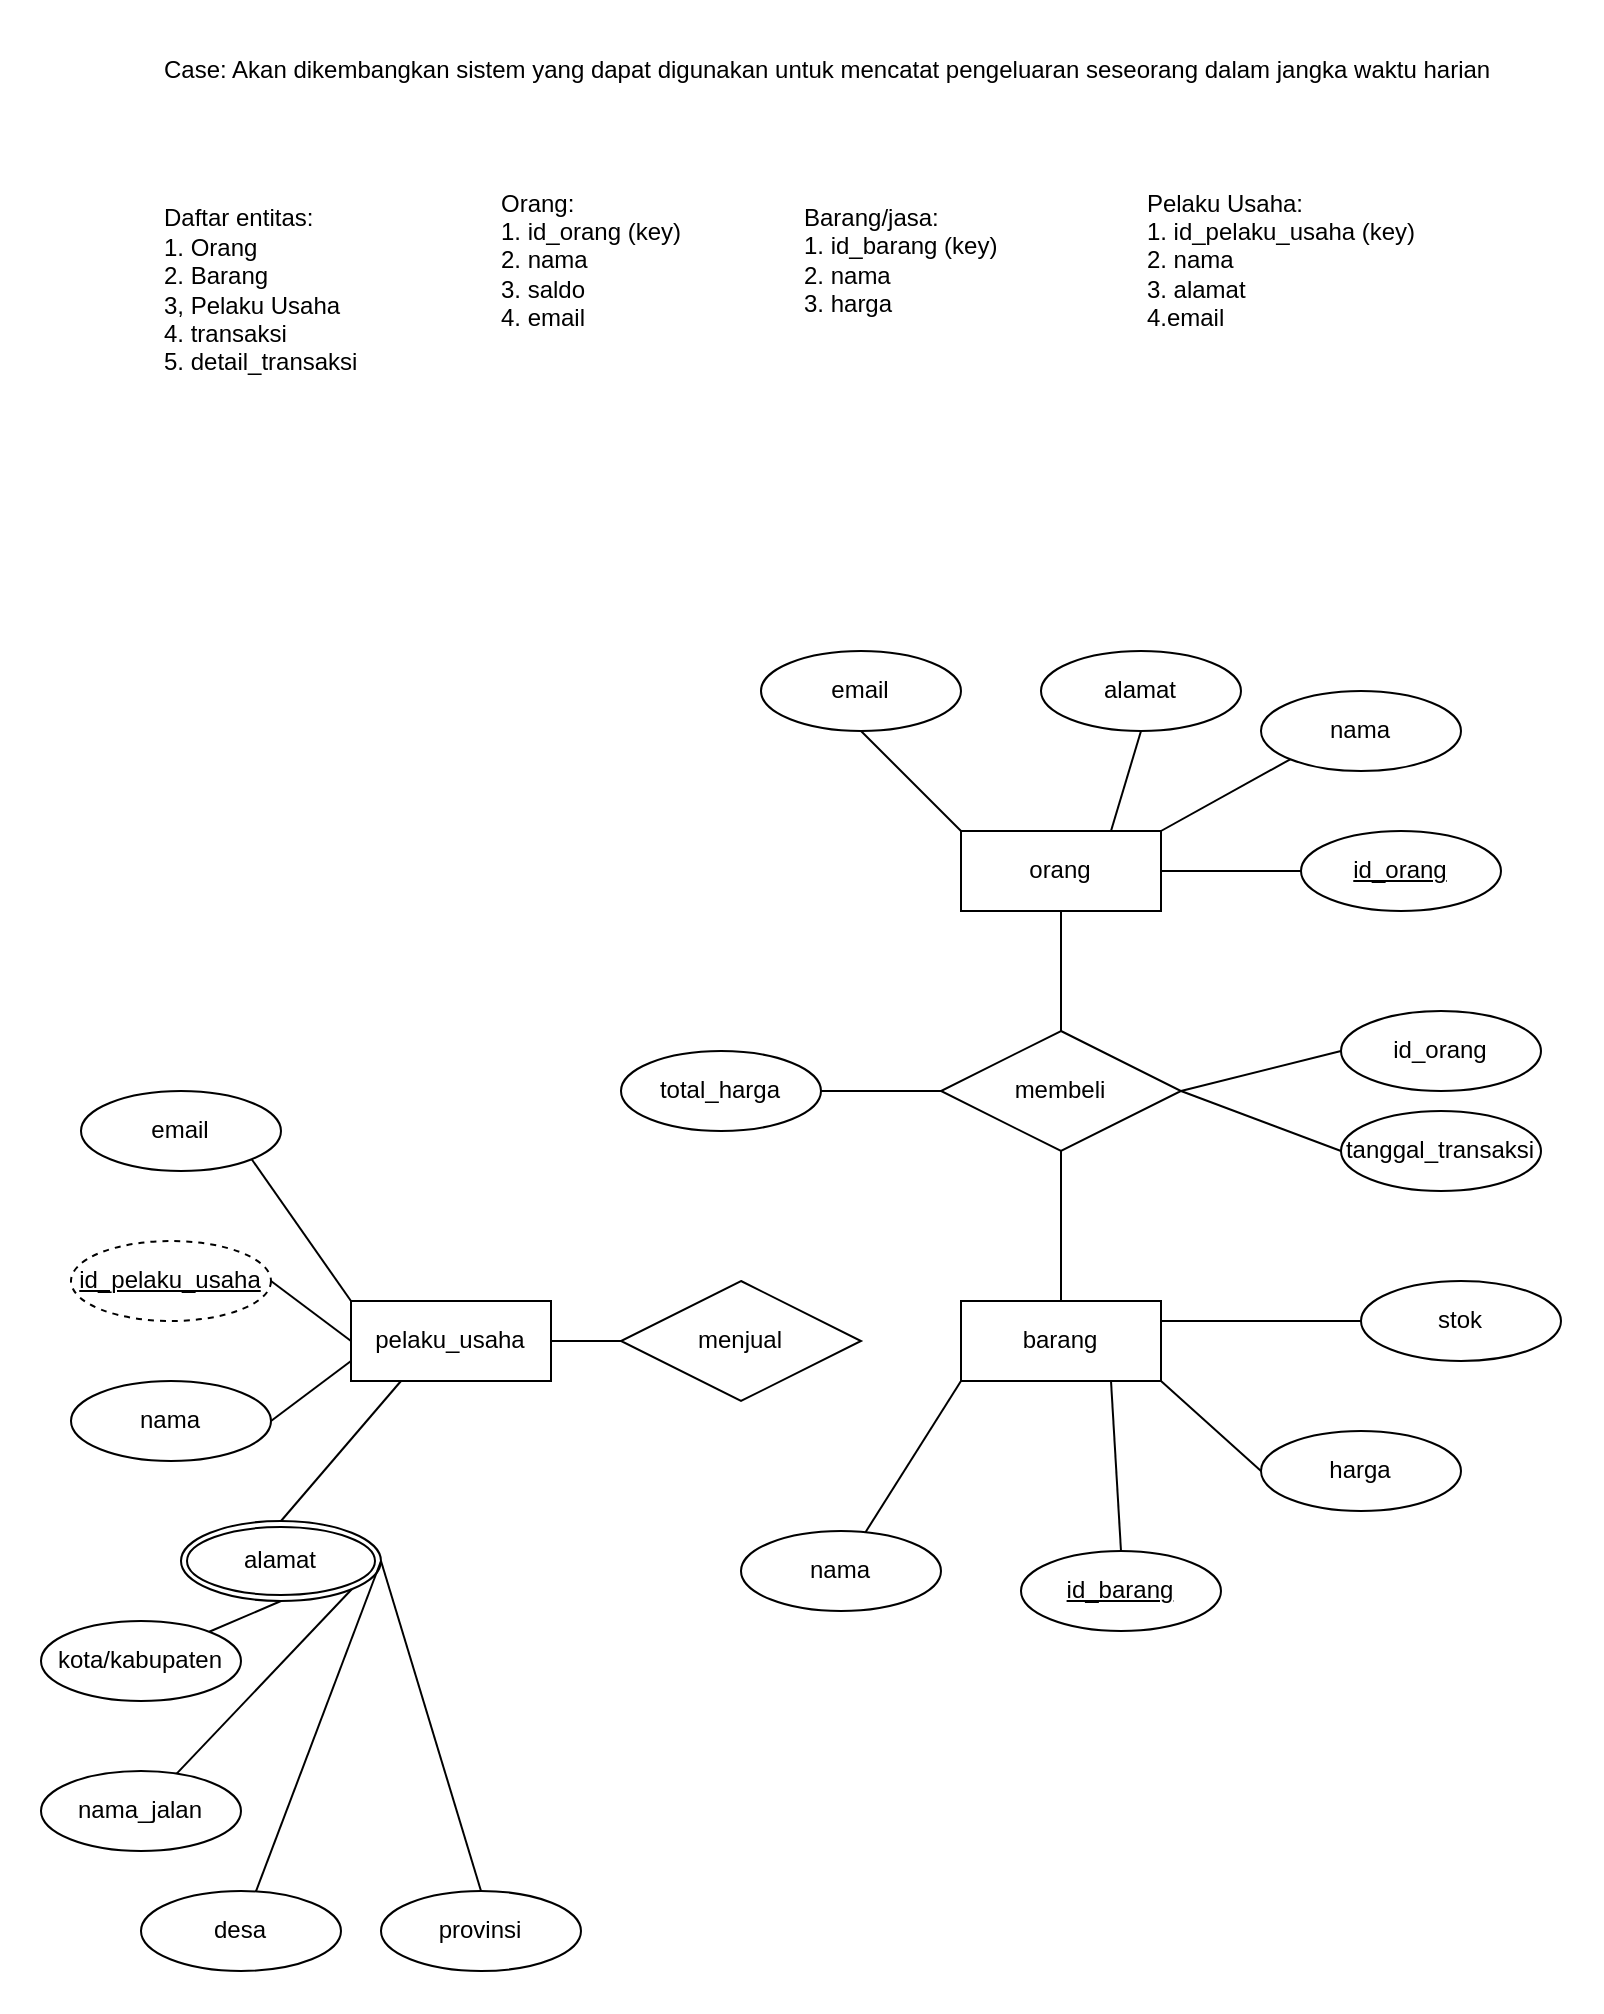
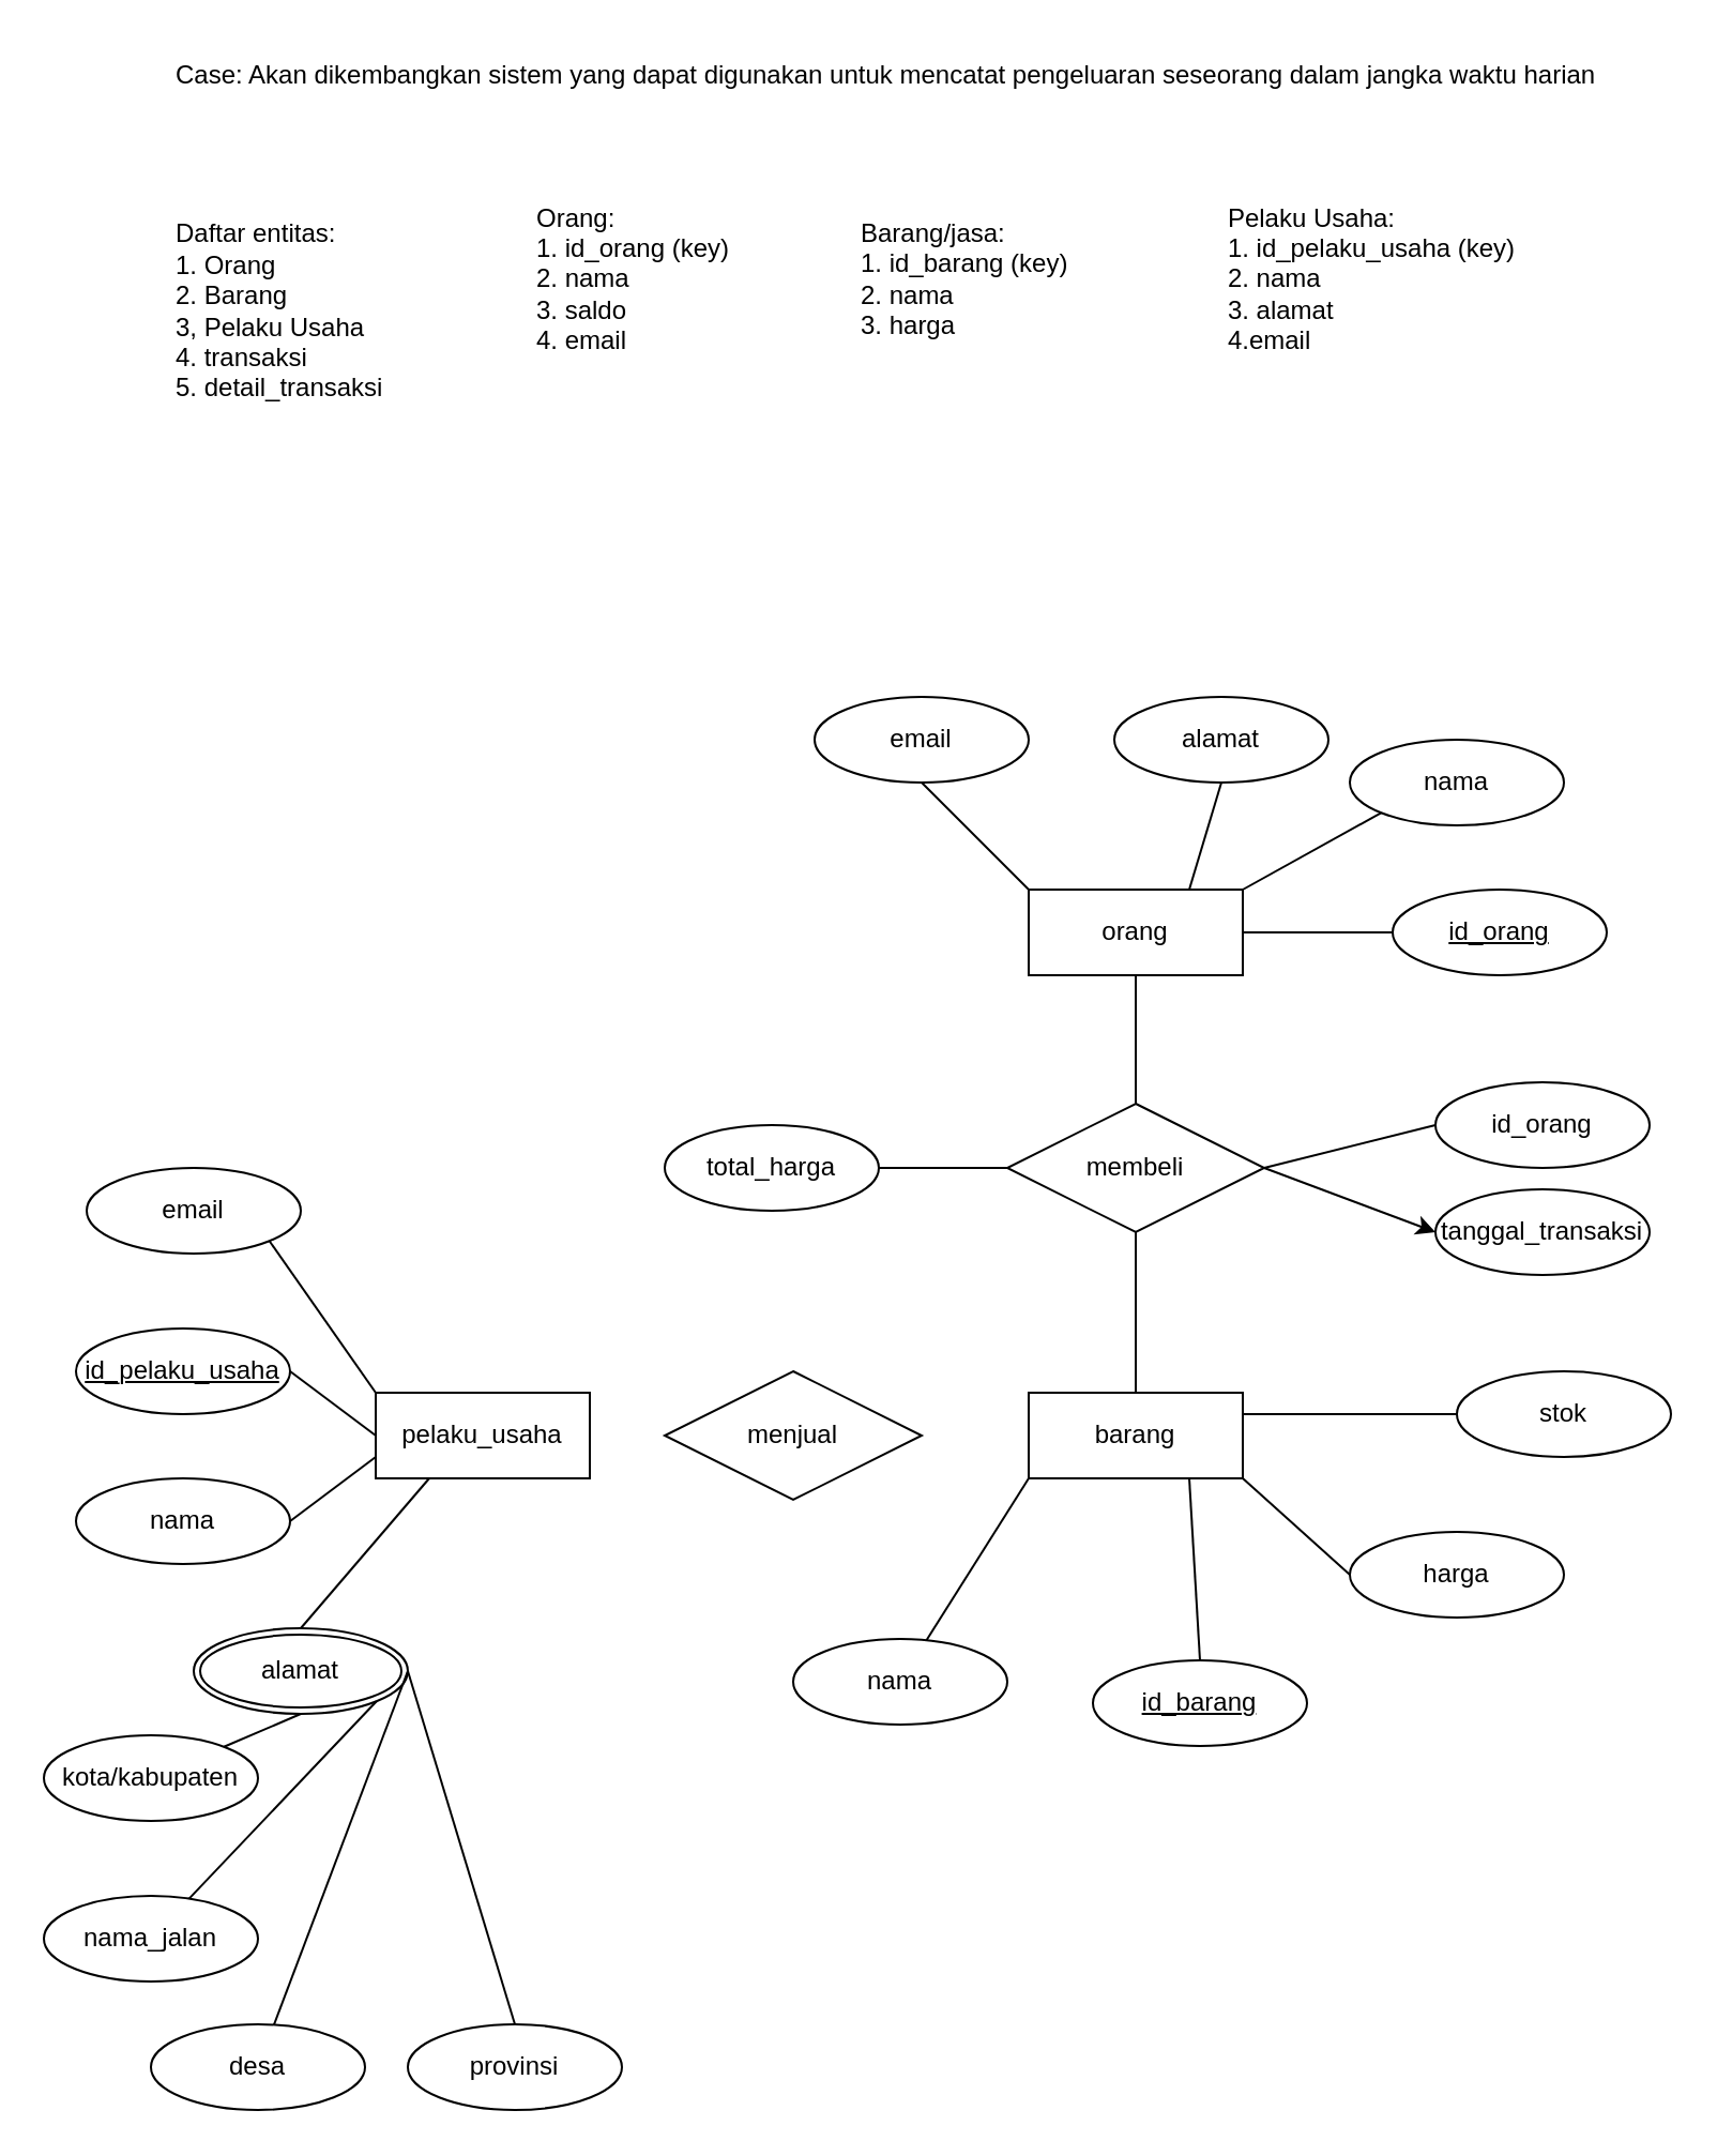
- <mxCell id="35" value="" style="endArrow=none;html=1;rounded=0;entryX=0;entryY=0.5;entryDx=0;entryDy=0;exitX=1;exitY=0.5;exitDx=0;exitDy=0;" parent="1" source="11" target="15" edge="1"><mxGeometry relative="1" as="geometry"><mxPoint x="585" y="385" as="sourcePoint" /><mxPoint x="610" y="355" as="targetPoint" /></mxGeometry></mxCell>
+ <mxCell id="35" value="" style="endArrow=classic;html=1;rounded=0;entryX=0;entryY=0.5;entryDx=0;entryDy=0;exitX=1;exitY=0.5;exitDx=0;exitDy=0;" parent="1" source="11" target="15" edge="1"><mxGeometry relative="1" as="geometry"><mxPoint x="585" y="385" as="sourcePoint" /><mxPoint x="610" y="355" as="targetPoint" /></mxGeometry></mxCell>
- <mxCell id="17" value="id_pelaku_usaha" style="ellipse;whiteSpace=wrap;html=1;align=center;fontStyle=4;dashed=1;" parent="1" vertex="1"><mxGeometry x="35" y="620" width="100" height="40" as="geometry" /></mxCell>
+ <mxCell id="17" value="id_pelaku_usaha" style="ellipse;whiteSpace=wrap;html=1;align=center;fontStyle=4;" parent="1" vertex="1"><mxGeometry x="35" y="620" width="100" height="40" as="geometry" /></mxCell>
- <mxCell id="37" value="" style="endArrow=none;html=1;rounded=0;exitX=1;exitY=0.5;exitDx=0;exitDy=0;entryX=0;entryY=0.5;entryDx=0;entryDy=0;" parent="1" source="16" target="36" edge="1"><mxGeometry relative="1" as="geometry"><mxPoint x="450" y="655" as="sourcePoint" /><mxPoint x="610" y="655" as="targetPoint" /></mxGeometry></mxCell>
